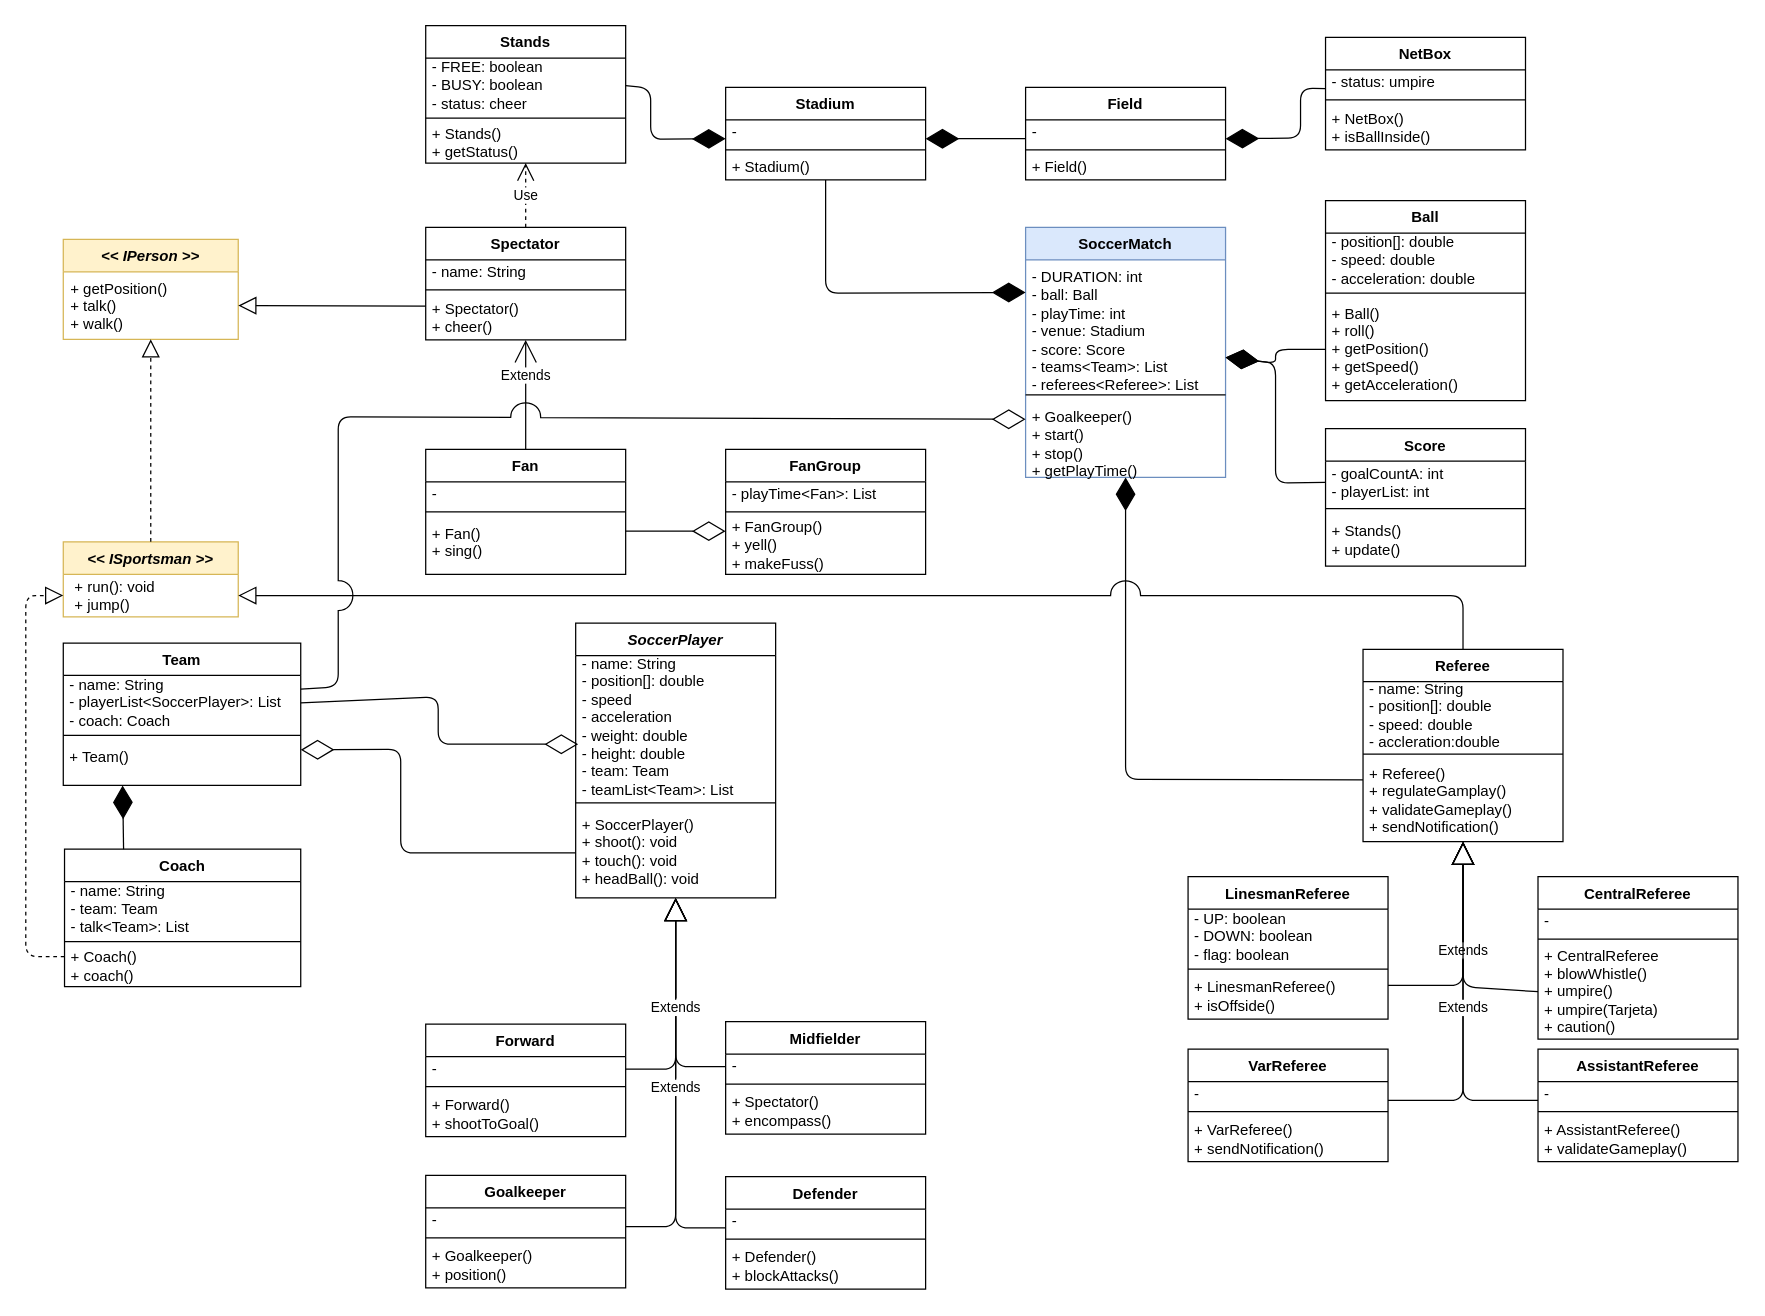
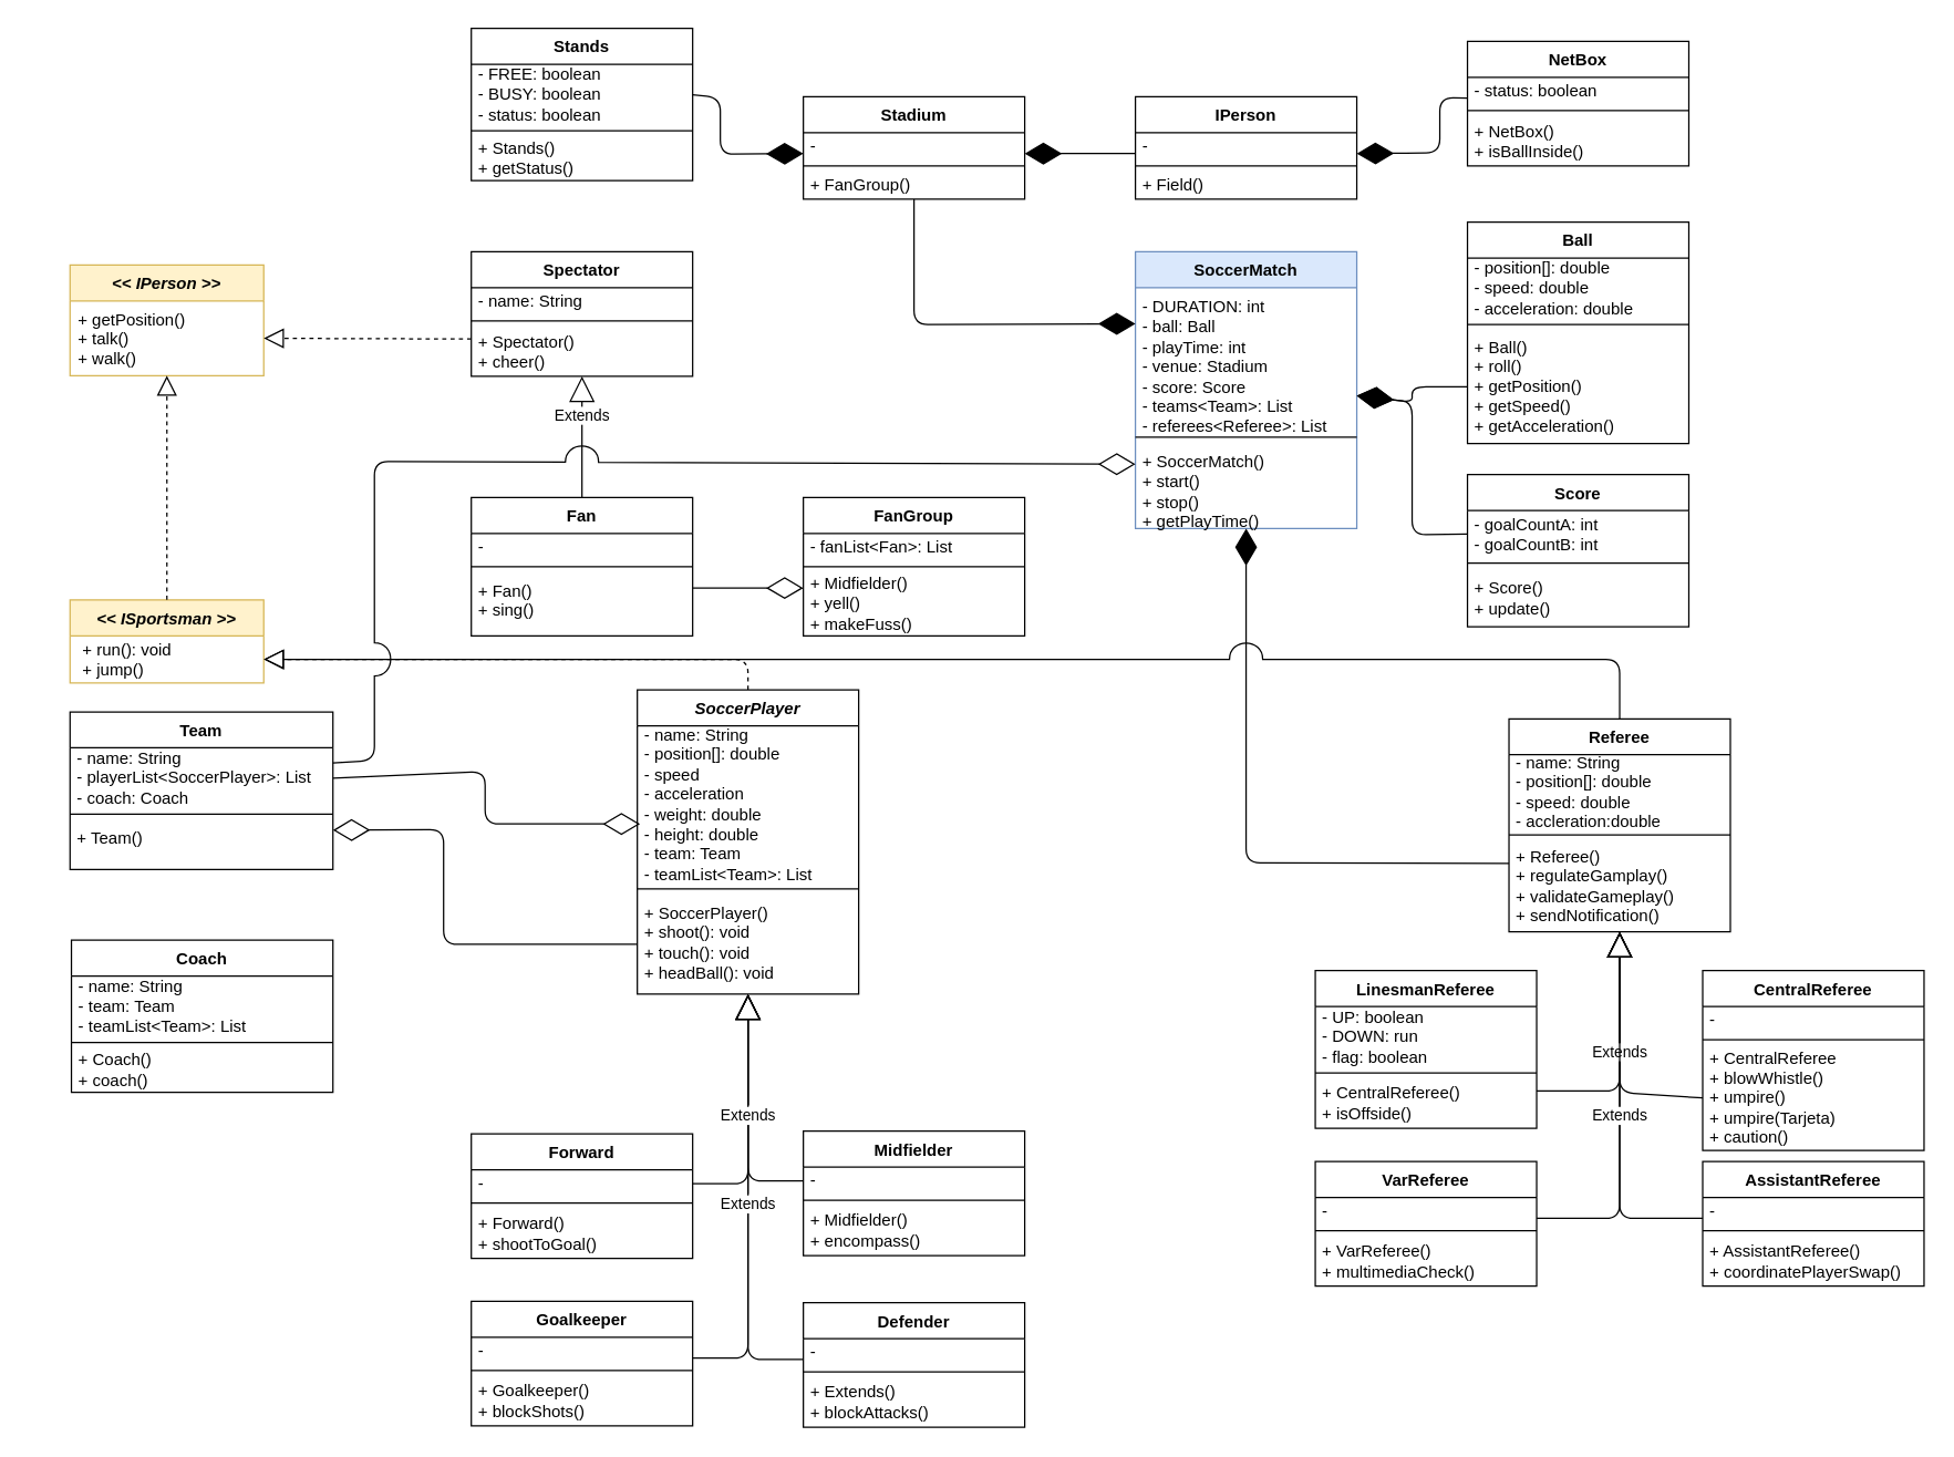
- <mxCell id="91" value="&amp;nbsp;- status: umpire" style="text;html=1;strokeColor=none;fillColor=none;align=left;verticalAlign=middle;whiteSpace=wrap;rounded=0;" parent="90" vertex="1"><mxGeometry y="26" width="160" height="20" as="geometry" /></mxCell>
+ <mxCell id="91" value="&amp;nbsp;- status: boolean" style="text;html=1;strokeColor=none;fillColor=none;align=left;verticalAlign=middle;whiteSpace=wrap;rounded=0;" parent="90" vertex="1"><mxGeometry y="26" width="160" height="20" as="geometry" /></mxCell>
- <mxCell id="75" value="&lt;div&gt;&amp;nbsp;- FREE: boolean&lt;/div&gt;&lt;div&gt;&amp;nbsp;- BUSY: boolean&lt;br&gt;&lt;/div&gt;&lt;div&gt;&amp;nbsp;- status: cheer&lt;/div&gt;" style="text;html=1;strokeColor=none;fillColor=none;align=left;verticalAlign=middle;whiteSpace=wrap;rounded=0;" parent="74" vertex="1"><mxGeometry y="26" width="160" height="44" as="geometry" /></mxCell>
+ <mxCell id="75" value="&lt;div&gt;&amp;nbsp;- FREE: boolean&lt;/div&gt;&lt;div&gt;&amp;nbsp;- BUSY: boolean&lt;br&gt;&lt;/div&gt;&lt;div&gt;&amp;nbsp;- status: boolean&lt;/div&gt;" style="text;html=1;strokeColor=none;fillColor=none;align=left;verticalAlign=middle;whiteSpace=wrap;rounded=0;" parent="74" vertex="1"><mxGeometry y="26" width="160" height="44" as="geometry" /></mxCell>
- <mxCell id="46" value="Field" style="swimlane;fontStyle=1;align=center;verticalAlign=top;childLayout=stackLayout;horizontal=1;startSize=26;horizontalStack=0;resizeParent=1;resizeParentMax=0;resizeLast=0;collapsible=1;marginBottom=0;" parent="1" vertex="1"><mxGeometry x="820" y="69.5" width="160" height="74" as="geometry" /></mxCell>
+ <mxCell id="46" value="IPerson" style="swimlane;fontStyle=1;align=center;verticalAlign=top;childLayout=stackLayout;horizontal=1;startSize=26;horizontalStack=0;resizeParent=1;resizeParentMax=0;resizeLast=0;collapsible=1;marginBottom=0;" parent="1" vertex="1"><mxGeometry x="820" y="69.5" width="160" height="74" as="geometry" /></mxCell>
- <mxCell id="53" value="&amp;nbsp;+ Stadium()" style="text;html=1;strokeColor=none;fillColor=none;align=left;verticalAlign=middle;whiteSpace=wrap;rounded=0;" parent="50" vertex="1"><mxGeometry y="54" width="160" height="20" as="geometry" /></mxCell>
+ <mxCell id="53" value="&amp;nbsp;+ FanGroup()" style="text;html=1;strokeColor=none;fillColor=none;align=left;verticalAlign=middle;whiteSpace=wrap;rounded=0;" parent="50" vertex="1"><mxGeometry y="54" width="160" height="20" as="geometry" /></mxCell>
- <mxCell id="100" value="Use" style="endArrow=open;endSize=12;dashed=1;html=1;entryX=0.5;entryY=1;entryDx=0;entryDy=0;exitX=0.5;exitY=0;exitDx=0;exitDy=0;" parent="1" source="42" target="77" edge="1"><mxGeometry width="160" relative="1" as="geometry"><mxPoint x="410" y="333.5" as="sourcePoint" /><mxPoint x="570" y="333.5" as="targetPoint" /></mxGeometry></mxCell>
- <mxCell id="108" value="" style="endArrow=block;dashed=0;endFill=0;endSize=12;html=1;exitX=0;exitY=0.25;exitDx=0;exitDy=0;entryX=1;entryY=0.5;entryDx=0;entryDy=0;" parent="1" source="45" target="104" edge="1"><mxGeometry width="160" relative="1" as="geometry"><mxPoint x="310" y="430" as="sourcePoint" /><mxPoint x="201.69" y="310.448" as="targetPoint" /></mxGeometry></mxCell>
+ <mxCell id="108" value="" style="endArrow=block;dashed=1;endFill=0;endSize=12;html=1;exitX=0;exitY=0.25;exitDx=0;exitDy=0;entryX=1;entryY=0.5;entryDx=0;entryDy=0;" parent="1" source="45" target="104" edge="1"><mxGeometry width="160" relative="1" as="geometry"><mxPoint x="310" y="430" as="sourcePoint" /><mxPoint x="201.69" y="310.448" as="targetPoint" /></mxGeometry></mxCell>
- <mxCell id="111" value="Extends" style="endArrow=open;endSize=16;endFill=0;html=1;entryX=0.5;entryY=1;entryDx=0;entryDy=0;exitX=0.5;exitY=0;exitDx=0;exitDy=0;" parent="1" source="58" target="45" edge="1"><mxGeometry x="0.356" width="160" relative="1" as="geometry"><mxPoint x="250" y="493" as="sourcePoint" /><mxPoint x="410" y="493" as="targetPoint" /><mxPoint as="offset" /></mxGeometry></mxCell>
+ <mxCell id="111" value="Extends" style="endArrow=block;endSize=16;endFill=0;html=1;entryX=0.5;entryY=1;entryDx=0;entryDy=0;exitX=0.5;exitY=0;exitDx=0;exitDy=0;" parent="1" source="58" target="45" edge="1"><mxGeometry x="0.356" width="160" relative="1" as="geometry"><mxPoint x="250" y="493" as="sourcePoint" /><mxPoint x="410" y="493" as="targetPoint" /><mxPoint as="offset" /></mxGeometry></mxCell>
- <mxCell id="73" value="&lt;div&gt;&amp;nbsp;+ Goalkeeper()&lt;/div&gt;&lt;div&gt;&amp;nbsp;+ start()&lt;/div&gt;&lt;div&gt;&amp;nbsp;+ stop()&lt;br&gt;&lt;/div&gt;&lt;div&gt;&amp;nbsp;+ getPlayTime()&lt;/div&gt;" style="text;html=1;strokeColor=none;fillColor=none;align=left;verticalAlign=top;whiteSpace=wrap;rounded=0;" parent="70" vertex="1"><mxGeometry y="138" width="160" height="62" as="geometry" /></mxCell>
+ <mxCell id="73" value="&lt;div&gt;&amp;nbsp;+ SoccerMatch()&lt;/div&gt;&lt;div&gt;&amp;nbsp;+ start()&lt;/div&gt;&lt;div&gt;&amp;nbsp;+ stop()&lt;br&gt;&lt;/div&gt;&lt;div&gt;&amp;nbsp;+ getPlayTime()&lt;/div&gt;" style="text;html=1;strokeColor=none;fillColor=none;align=left;verticalAlign=top;whiteSpace=wrap;rounded=0;" parent="70" vertex="1"><mxGeometry y="138" width="160" height="62" as="geometry" /></mxCell>
- <mxCell id="55" value="&lt;div&gt;&amp;nbsp;- goalCountA: int&lt;/div&gt;&lt;div&gt;&amp;nbsp;- playerList: int&lt;br&gt;&lt;/div&gt;" style="text;html=1;strokeColor=none;fillColor=none;align=left;verticalAlign=middle;whiteSpace=wrap;rounded=0;" parent="54" vertex="1"><mxGeometry y="26" width="160" height="34" as="geometry" /></mxCell>
+ <mxCell id="55" value="&lt;div&gt;&amp;nbsp;- goalCountA: int&lt;/div&gt;&lt;div&gt;&amp;nbsp;- goalCountB: int&lt;br&gt;&lt;/div&gt;" style="text;html=1;strokeColor=none;fillColor=none;align=left;verticalAlign=middle;whiteSpace=wrap;rounded=0;" parent="54" vertex="1"><mxGeometry y="26" width="160" height="34" as="geometry" /></mxCell>
- <mxCell id="114" value="&amp;nbsp;- playTime&amp;lt;Fan&amp;gt;: List" style="text;html=1;strokeColor=none;fillColor=none;align=left;verticalAlign=middle;whiteSpace=wrap;rounded=0;" parent="113" vertex="1"><mxGeometry y="26" width="160" height="20" as="geometry" /></mxCell>
+ <mxCell id="114" value="&amp;nbsp;- fanList&amp;lt;Fan&amp;gt;: List" style="text;html=1;strokeColor=none;fillColor=none;align=left;verticalAlign=middle;whiteSpace=wrap;rounded=0;" parent="113" vertex="1"><mxGeometry y="26" width="160" height="20" as="geometry" /></mxCell>
- <mxCell id="57" value="&lt;div&gt;&amp;nbsp;+ Stands()&lt;br&gt;&lt;/div&gt;&lt;div&gt;&amp;nbsp;+ update()&lt;/div&gt;" style="text;html=1;strokeColor=none;fillColor=none;align=left;verticalAlign=middle;whiteSpace=wrap;rounded=0;" parent="54" vertex="1"><mxGeometry y="68" width="160" height="42" as="geometry" /></mxCell>
+ <mxCell id="57" value="&lt;div&gt;&amp;nbsp;+ Score()&lt;br&gt;&lt;/div&gt;&lt;div&gt;&amp;nbsp;+ update()&lt;/div&gt;" style="text;html=1;strokeColor=none;fillColor=none;align=left;verticalAlign=middle;whiteSpace=wrap;rounded=0;" parent="54" vertex="1"><mxGeometry y="68" width="160" height="42" as="geometry" /></mxCell>
- <mxCell id="116" value="&lt;div&gt;&amp;nbsp;+ FanGroup()&lt;br&gt;&lt;/div&gt;&lt;div&gt;&amp;nbsp;+ yell()&lt;/div&gt;&lt;div&gt;&amp;nbsp;+ makeFuss()&lt;br&gt;&lt;/div&gt;" style="text;html=1;strokeColor=none;fillColor=none;align=left;verticalAlign=middle;whiteSpace=wrap;rounded=0;" parent="113" vertex="1"><mxGeometry y="54" width="160" height="46" as="geometry" /></mxCell>
+ <mxCell id="116" value="&lt;div&gt;&amp;nbsp;+ Midfielder()&lt;br&gt;&lt;/div&gt;&lt;div&gt;&amp;nbsp;+ yell()&lt;/div&gt;&lt;div&gt;&amp;nbsp;+ makeFuss()&lt;br&gt;&lt;/div&gt;" style="text;html=1;strokeColor=none;fillColor=none;align=left;verticalAlign=middle;whiteSpace=wrap;rounded=0;" parent="113" vertex="1"><mxGeometry y="54" width="160" height="46" as="geometry" /></mxCell>
+ <mxCell id="110" value="" style="endArrow=block;dashed=1;endFill=0;endSize=12;html=1;entryX=1;entryY=0.5;entryDx=0;entryDy=0;exitX=0.5;exitY=0;exitDx=0;exitDy=0;" parent="1" source="2" target="106" edge="1"><mxGeometry width="160" relative="1" as="geometry"><mxPoint x="620" y="480" as="sourcePoint" /><mxPoint x="200.31" y="455.276" as="targetPoint" /><Array as="points"><mxPoint x="540" y="476" /></Array></mxGeometry></mxCell>
- <mxCell id="112" value="" style="endArrow=block;dashed=1;endFill=0;endSize=12;html=1;entryX=0;entryY=0.5;entryDx=0;entryDy=0;exitX=0;exitY=0.25;exitDx=0;exitDy=0;" parent="1" source="89" target="106" edge="1"><mxGeometry width="160" relative="1" as="geometry"><mxPoint x="20" y="600" as="sourcePoint" /><mxPoint y="600" as="targetPoint" x="-60" /><Array as="points"><mxPoint x="20" y="765" /><mxPoint x="20" y="476" /></Array></mxGeometry></mxCell>
- <mxCell id="101" value="" style="endArrow=diamondThin;endFill=1;endSize=24;html=1;entryX=0.25;entryY=1;entryDx=0;entryDy=0;exitX=0.25;exitY=0;exitDx=0;exitDy=0;" parent="1" source="86" target="85" edge="1"><mxGeometry width="160" relative="1" as="geometry"><mxPoint x="10" y="846" as="sourcePoint" /><mxPoint x="170" y="846" as="targetPoint" /></mxGeometry></mxCell>
- <mxCell id="87" value="&lt;div&gt;&amp;nbsp;- name: String&lt;/div&gt;&lt;div&gt;&amp;nbsp;- team: Team&lt;/div&gt;&lt;div&gt;&amp;nbsp;- talk&amp;lt;Team&amp;gt;: List&lt;br&gt;&lt;/div&gt;" style="text;html=1;strokeColor=none;fillColor=none;align=left;verticalAlign=middle;whiteSpace=wrap;rounded=0;" parent="86" vertex="1"><mxGeometry y="26" width="189" height="44" as="geometry" /></mxCell>
+ <mxCell id="87" value="&lt;div&gt;&amp;nbsp;- name: String&lt;/div&gt;&lt;div&gt;&amp;nbsp;- team: Team&lt;/div&gt;&lt;div&gt;&amp;nbsp;- teamList&amp;lt;Team&amp;gt;: List&lt;br&gt;&lt;/div&gt;" style="text;html=1;strokeColor=none;fillColor=none;align=left;verticalAlign=middle;whiteSpace=wrap;rounded=0;" parent="86" vertex="1"><mxGeometry y="26" width="189" height="44" as="geometry" /></mxCell>
- <mxCell id="27" value="&amp;nbsp;- UP: boolean&lt;br&gt;&amp;nbsp;- DOWN: boolean&lt;br&gt;&amp;nbsp;- flag: boolean&lt;br&gt;" style="text;html=1;strokeColor=none;fillColor=none;align=left;verticalAlign=middle;whiteSpace=wrap;rounded=0;" parent="26" vertex="1"><mxGeometry y="26" width="160" height="44" as="geometry" /></mxCell>
+ <mxCell id="27" value="&amp;nbsp;- UP: boolean&lt;br&gt;&amp;nbsp;- DOWN: run&lt;br&gt;&amp;nbsp;- flag: boolean&lt;br&gt;" style="text;html=1;strokeColor=none;fillColor=none;align=left;verticalAlign=middle;whiteSpace=wrap;rounded=0;" parent="26" vertex="1"><mxGeometry y="26" width="160" height="44" as="geometry" /></mxCell>
- <mxCell id="29" value="&amp;nbsp;+ LinesmanReferee()&lt;br&gt;&amp;nbsp;+ isOffside()&lt;br&gt;" style="text;html=1;strokeColor=none;fillColor=none;align=left;verticalAlign=middle;whiteSpace=wrap;rounded=0;" parent="26" vertex="1"><mxGeometry y="78" width="160" height="36" as="geometry" /></mxCell>
+ <mxCell id="29" value="&amp;nbsp;+ CentralReferee()&lt;br&gt;&amp;nbsp;+ isOffside()&lt;br&gt;" style="text;html=1;strokeColor=none;fillColor=none;align=left;verticalAlign=middle;whiteSpace=wrap;rounded=0;" parent="26" vertex="1"><mxGeometry y="78" width="160" height="36" as="geometry" /></mxCell>
- <mxCell id="17" value="&amp;nbsp;+ Spectator()&lt;br&gt;&amp;nbsp;+ encompass()&lt;br&gt;" style="text;html=1;strokeColor=none;fillColor=none;align=left;verticalAlign=middle;whiteSpace=wrap;rounded=0;" parent="14" vertex="1"><mxGeometry y="54" width="160" height="36" as="geometry" /></mxCell>
+ <mxCell id="17" value="&amp;nbsp;+ Midfielder()&lt;br&gt;&amp;nbsp;+ encompass()&lt;br&gt;" style="text;html=1;strokeColor=none;fillColor=none;align=left;verticalAlign=middle;whiteSpace=wrap;rounded=0;" parent="14" vertex="1"><mxGeometry y="54" width="160" height="36" as="geometry" /></mxCell>
- <mxCell id="41" value="&amp;nbsp;+ VarReferee()&lt;br&gt;&amp;nbsp;+ sendNotification()&lt;br&gt;" style="text;html=1;strokeColor=none;fillColor=none;align=left;verticalAlign=middle;whiteSpace=wrap;rounded=0;" parent="38" vertex="1"><mxGeometry y="54" width="160" height="36" as="geometry" /></mxCell>
+ <mxCell id="41" value="&amp;nbsp;+ VarReferee()&lt;br&gt;&amp;nbsp;+ multimediaCheck()&lt;br&gt;" style="text;html=1;strokeColor=none;fillColor=none;align=left;verticalAlign=middle;whiteSpace=wrap;rounded=0;" parent="38" vertex="1"><mxGeometry y="54" width="160" height="36" as="geometry" /></mxCell>
- <mxCell id="37" value="&lt;div&gt;&amp;nbsp;+ AssistantReferee()&lt;br&gt;&lt;/div&gt;&lt;div&gt;&amp;nbsp;+ validateGameplay()&lt;/div&gt;" style="text;html=1;strokeColor=none;fillColor=none;align=left;verticalAlign=middle;whiteSpace=wrap;rounded=0;" parent="34" vertex="1"><mxGeometry y="54" width="160" height="36" as="geometry" /></mxCell>
+ <mxCell id="37" value="&lt;div&gt;&amp;nbsp;+ AssistantReferee()&lt;br&gt;&lt;/div&gt;&lt;div&gt;&amp;nbsp;+ coordinatePlayerSwap()&lt;/div&gt;" style="text;html=1;strokeColor=none;fillColor=none;align=left;verticalAlign=middle;whiteSpace=wrap;rounded=0;" parent="34" vertex="1"><mxGeometry y="54" width="160" height="36" as="geometry" /></mxCell>
- <mxCell id="21" value="&lt;div&gt;&amp;nbsp;+ Goalkeeper()&lt;br&gt;&lt;/div&gt;&lt;div&gt;&amp;nbsp;+ position()&lt;/div&gt;" style="text;html=1;strokeColor=none;fillColor=none;align=left;verticalAlign=middle;whiteSpace=wrap;rounded=0;" parent="18" vertex="1"><mxGeometry y="54" width="160" height="36" as="geometry" /></mxCell>
+ <mxCell id="21" value="&lt;div&gt;&amp;nbsp;+ Goalkeeper()&lt;br&gt;&lt;/div&gt;&lt;div&gt;&amp;nbsp;+ blockShots()&lt;/div&gt;" style="text;html=1;strokeColor=none;fillColor=none;align=left;verticalAlign=middle;whiteSpace=wrap;rounded=0;" parent="18" vertex="1"><mxGeometry y="54" width="160" height="36" as="geometry" /></mxCell>
- <mxCell id="13" value="&amp;nbsp;+ Defender()&lt;br&gt;&amp;nbsp;+ blockAttacks()&lt;br&gt;" style="text;html=1;strokeColor=none;fillColor=none;align=left;verticalAlign=middle;whiteSpace=wrap;rounded=0;" parent="10" vertex="1"><mxGeometry y="54" width="160" height="36" as="geometry" /></mxCell>
+ <mxCell id="13" value="&amp;nbsp;+ Extends()&lt;br&gt;&amp;nbsp;+ blockAttacks()&lt;br&gt;" style="text;html=1;strokeColor=none;fillColor=none;align=left;verticalAlign=middle;whiteSpace=wrap;rounded=0;" parent="10" vertex="1"><mxGeometry y="54" width="160" height="36" as="geometry" /></mxCell>
